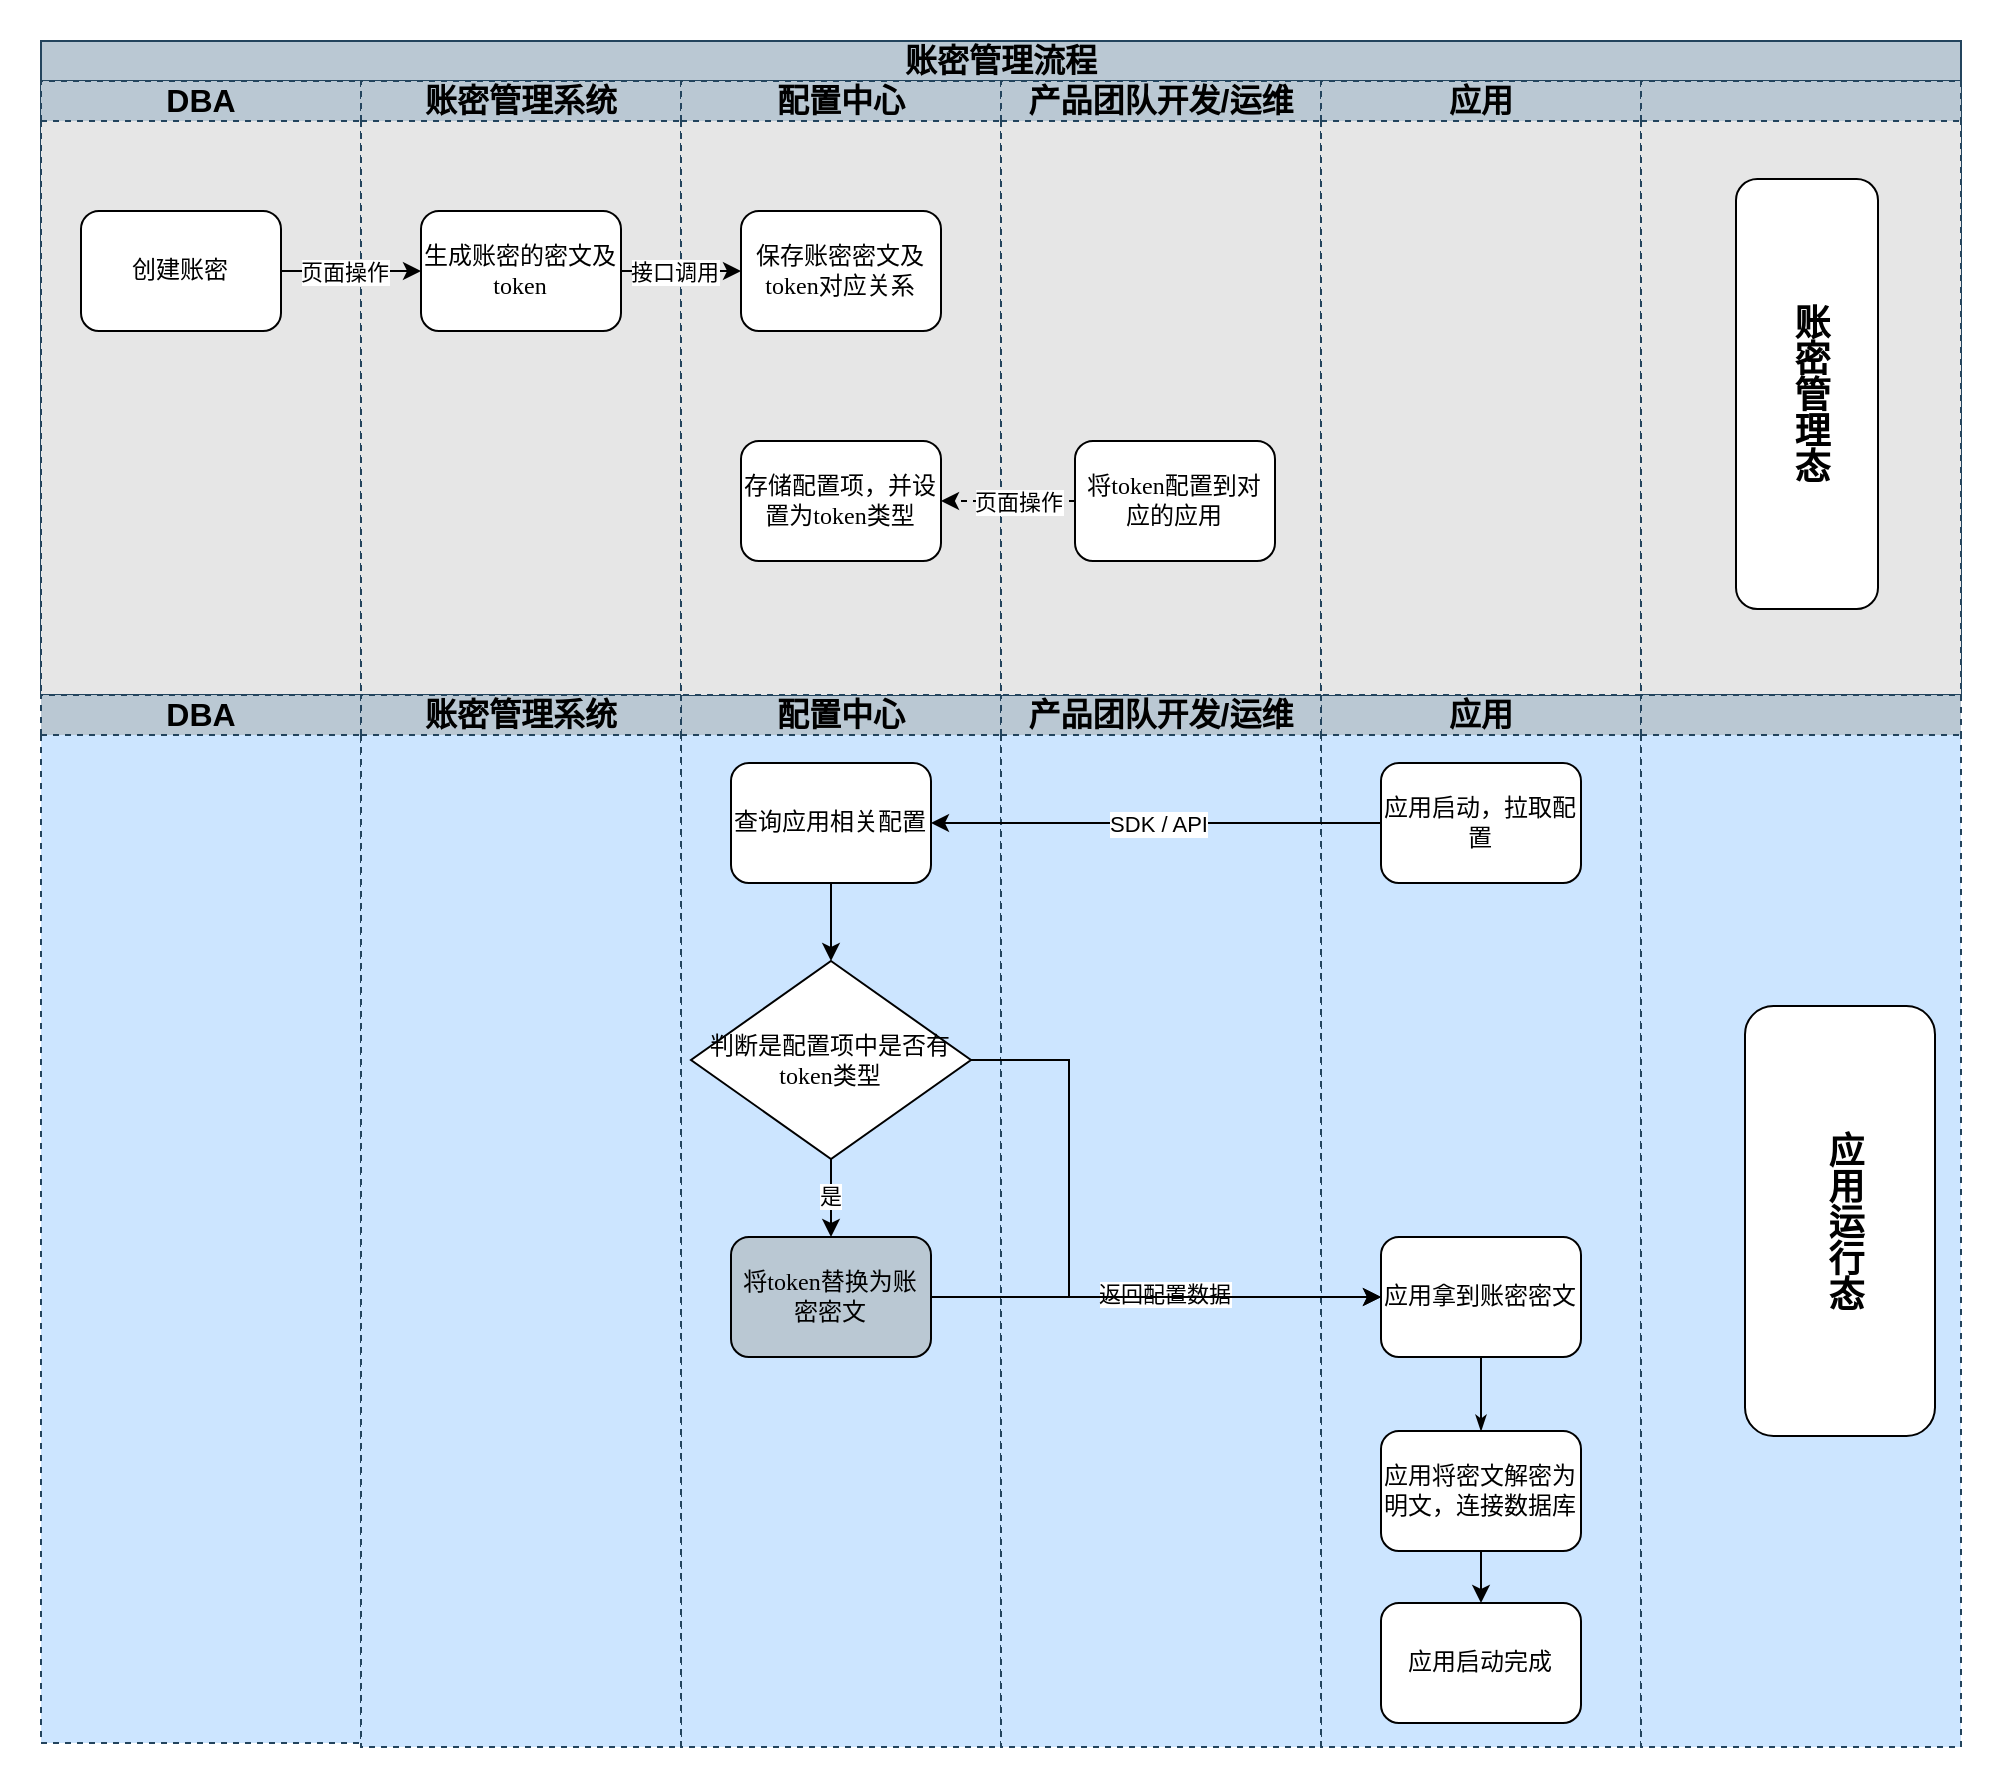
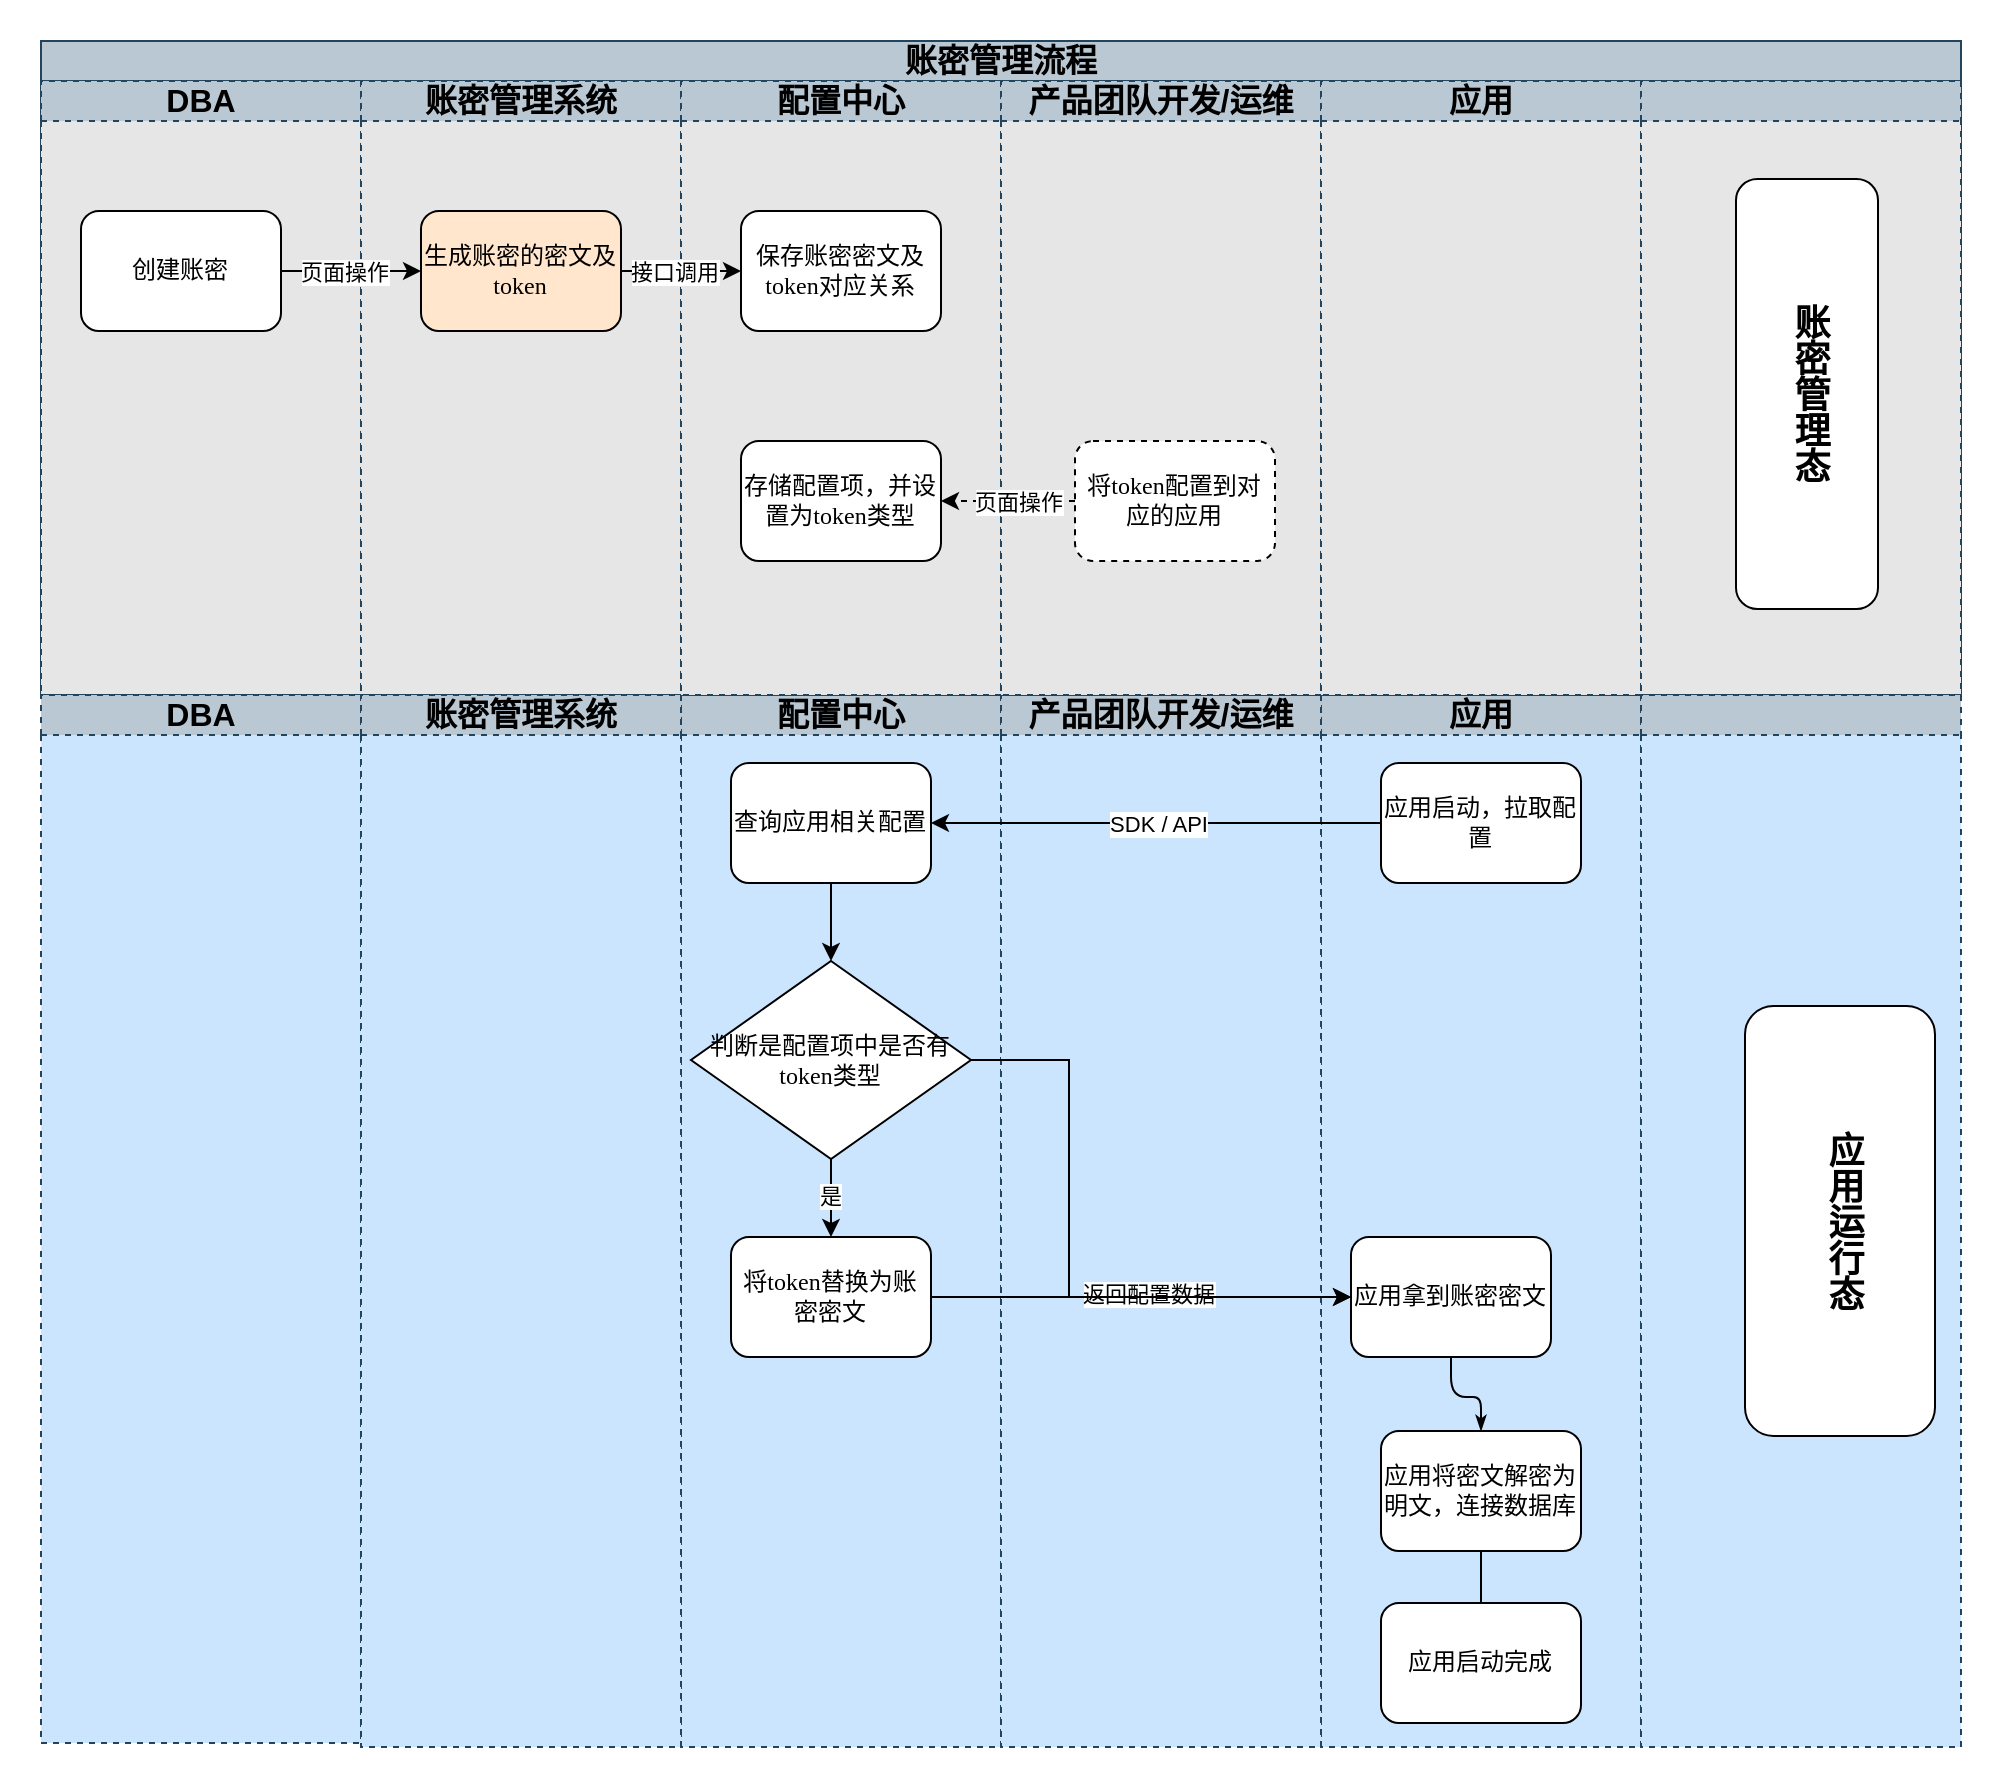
- <mxCell id="20" value="生成账密的密文及token" style="rounded=1;whiteSpace=wrap;html=1;shadow=0;labelBackgroundColor=none;strokeWidth=1;fontFamily=Verdana;fontSize=12;align=center;" parent="19" vertex="1"><mxGeometry x="30" y="65" width="100" height="60" as="geometry" /></mxCell>
+ <mxCell id="20" value="生成账密的密文及token" style="rounded=1;whiteSpace=wrap;html=1;shadow=0;labelBackgroundColor=none;strokeWidth=1;fontFamily=Verdana;fontSize=12;align=center;fillColor=#ffe6cc;" parent="19" vertex="1"><mxGeometry x="30" y="65" width="100" height="60" as="geometry" /></mxCell>
- <mxCell id="25" value="将token配置到对应的应用" style="rounded=1;whiteSpace=wrap;html=1;shadow=0;labelBackgroundColor=none;strokeWidth=1;fontFamily=Verdana;fontSize=12;align=center;" parent="24" vertex="1"><mxGeometry x="37" y="180" width="100" height="60" as="geometry" /></mxCell>
+ <mxCell id="25" value="将token配置到对应的应用" style="rounded=1;whiteSpace=wrap;html=1;shadow=0;labelBackgroundColor=none;strokeWidth=1;fontFamily=Verdana;fontSize=12;align=center;dashed=1;" parent="24" vertex="1"><mxGeometry x="37" y="180" width="100" height="60" as="geometry" /></mxCell>
- <mxCell id="3" value="将token替换为账密密文" style="rounded=1;whiteSpace=wrap;html=1;shadow=0;labelBackgroundColor=none;strokeWidth=1;fontFamily=Verdana;fontSize=12;align=center;fillColor=#bac8d3;" vertex="1" parent="2"><mxGeometry x="25" y="271" width="100" height="60" as="geometry" /></mxCell>
+ <mxCell id="3" value="将token替换为账密密文" style="rounded=1;whiteSpace=wrap;html=1;shadow=0;labelBackgroundColor=none;strokeWidth=1;fontFamily=Verdana;fontSize=12;align=center;" vertex="1" parent="2"><mxGeometry x="25" y="271" width="100" height="60" as="geometry" /></mxCell>
- <mxCell id="9" value="应用拿到账密密文" style="rounded=1;whiteSpace=wrap;html=1;shadow=0;labelBackgroundColor=none;strokeWidth=1;fontFamily=Verdana;fontSize=12;align=center;" vertex="1" parent="8"><mxGeometry x="30" y="271" width="100" height="60" as="geometry" /></mxCell>
+ <mxCell id="9" value="应用拿到账密密文" style="rounded=1;whiteSpace=wrap;html=1;shadow=0;labelBackgroundColor=none;strokeWidth=1;fontFamily=Verdana;fontSize=12;align=center;" vertex="1" parent="8"><mxGeometry x="15" y="271" width="100" height="60" as="geometry" /></mxCell>
- <mxCell id="10" value="" style="edgeStyle=orthogonalEdgeStyle;rounded=0;orthogonalLoop=1;jettySize=auto;html=1;" edge="1" parent="8" source="11" target="12"><mxGeometry relative="1" as="geometry" /></mxCell>
+ <mxCell id="10" value="" style="edgeStyle=orthogonalEdgeStyle;rounded=0;orthogonalLoop=1;jettySize=auto;html=1;endArrow=none;" edge="1" parent="8" source="11" target="12"><mxGeometry relative="1" as="geometry" /></mxCell>
